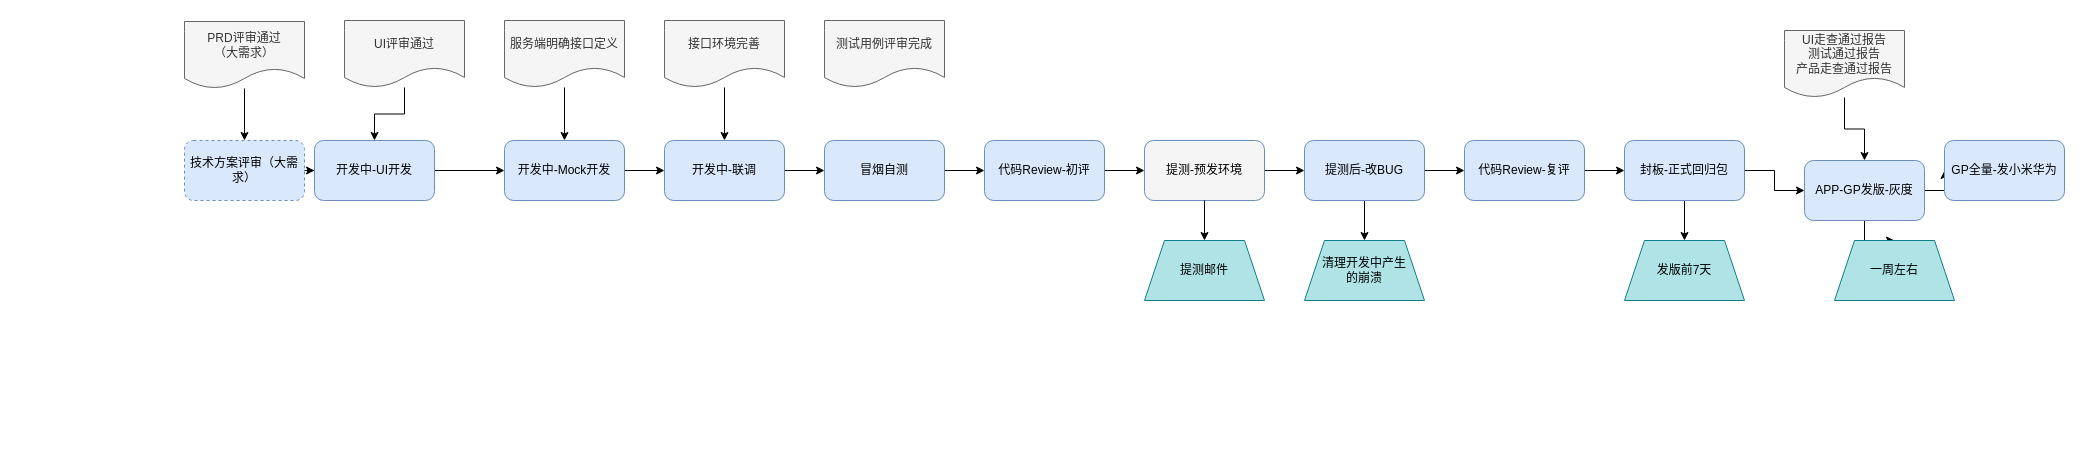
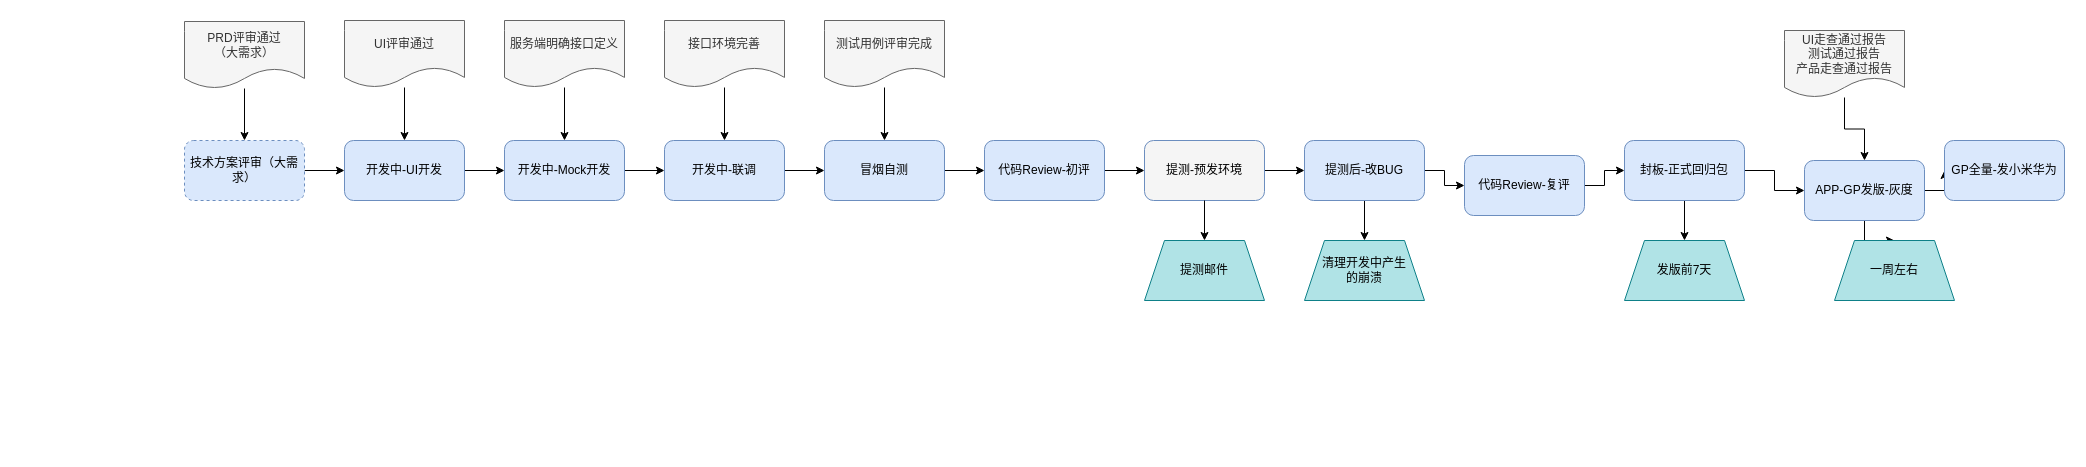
+ <mxCell id="47" value="" style="edgeStyle=orthogonalEdgeStyle;rounded=0;orthogonalLoop=1;jettySize=auto;html=1;" parent="1" source="48" target="27" edge="1"><mxGeometry relative="1" as="geometry" /></mxCell>
- <mxCell id="21" value="&lt;span&gt;开发中-UI开发&lt;/span&gt;" style="rounded=1;whiteSpace=wrap;html=1;fillColor=#dae8fc;strokeColor=#6c8ebf;" parent="1" vertex="1"><mxGeometry x="314" y="140" width="120" height="60" as="geometry" /></mxCell>
+ <mxCell id="21" value="&lt;span&gt;开发中-UI开发&lt;/span&gt;" style="rounded=1;whiteSpace=wrap;html=1;fillColor=#dae8fc;strokeColor=#6c8ebf;" parent="1" vertex="1"><mxGeometry x="344" y="140" width="120" height="60" as="geometry" /></mxCell>
- <mxCell id="57" value="代码Review-复评" style="rounded=1;whiteSpace=wrap;html=1;fillColor=#dae8fc;strokeColor=#6c8ebf;" parent="1" vertex="1"><mxGeometry x="1464" y="140" width="120" height="60" as="geometry" /></mxCell>
+ <mxCell id="57" value="代码Review-复评" style="rounded=1;whiteSpace=wrap;html=1;fillColor=#dae8fc;strokeColor=#6c8ebf;" parent="1" vertex="1"><mxGeometry x="1464" y="155" width="120" height="60" as="geometry" /></mxCell>
